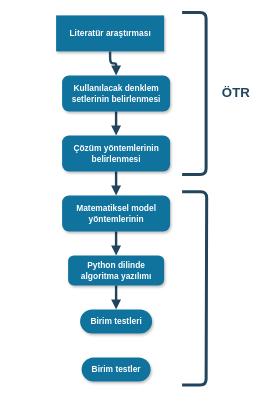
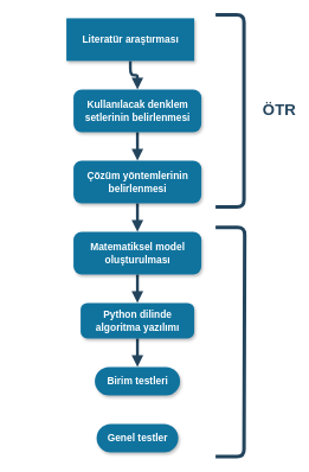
- <mxCell id="10" value="&lt;div&gt;Matematiksel model&lt;/div&gt;&lt;div&gt; yöntemlerinin&lt;/div&gt;" style="rounded=1;fillColor=#10739E;strokeColor=none;shadow=1;gradientColor=none;fontStyle=1;fontColor=#FFFFFF;fontSize=14;arcSize=19;html=1;" vertex="1" parent="1"><mxGeometry x="103" y="325" width="180" height="60" as="geometry" /></mxCell>
+ <mxCell id="10" value="&lt;div&gt;Matematiksel model&lt;/div&gt;&lt;div&gt; oluşturulması&lt;/div&gt;" style="rounded=1;fillColor=#10739E;strokeColor=none;shadow=1;gradientColor=none;fontStyle=1;fontColor=#FFFFFF;fontSize=14;arcSize=19;html=1;" vertex="1" parent="1"><mxGeometry x="103" y="325" width="180" height="60" as="geometry" /></mxCell>
- <mxCell id="14" value="Birim testler" style="rounded=1;fillColor=#10739E;strokeColor=none;shadow=1;gradientColor=none;fontStyle=1;fontColor=#FFFFFF;fontSize=14;arcSize=50;html=1;" vertex="1" parent="1"><mxGeometry x="135.5" y="595" width="115" height="40" as="geometry" /></mxCell>
+ <mxCell id="14" value="Genel testler" style="rounded=1;fillColor=#10739E;strokeColor=none;shadow=1;gradientColor=none;fontStyle=1;fontColor=#FFFFFF;fontSize=14;arcSize=50;html=1;" vertex="1" parent="1"><mxGeometry x="135.5" y="595" width="115" height="40" as="geometry" /></mxCell>
